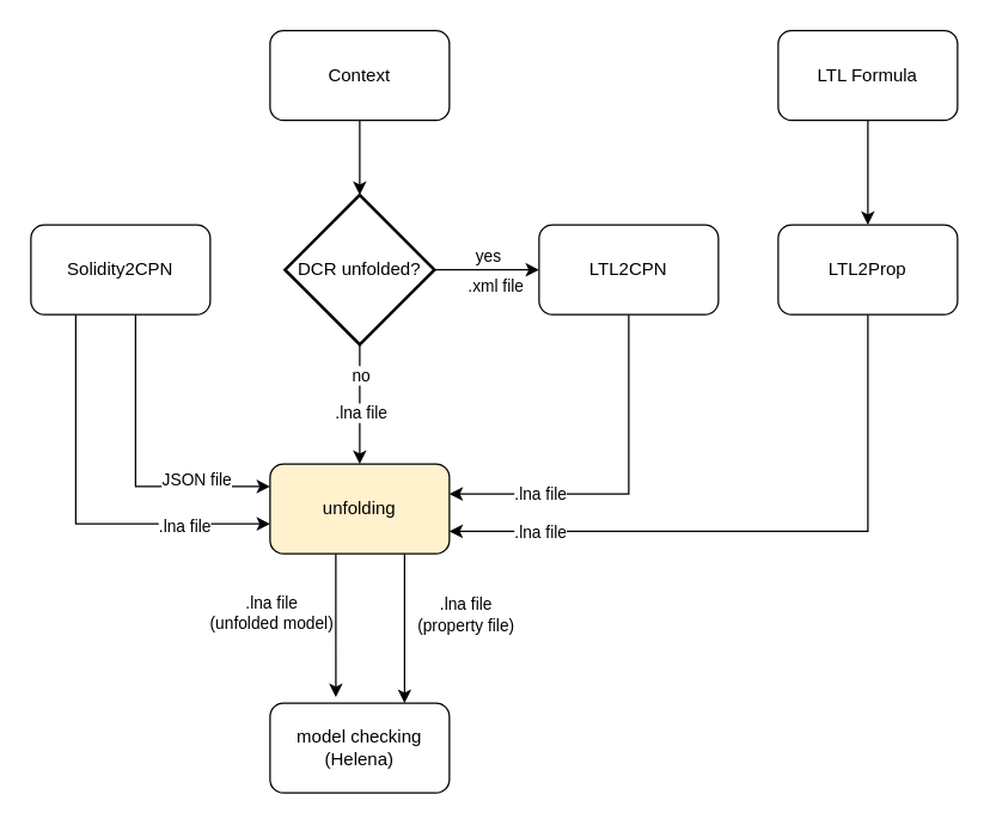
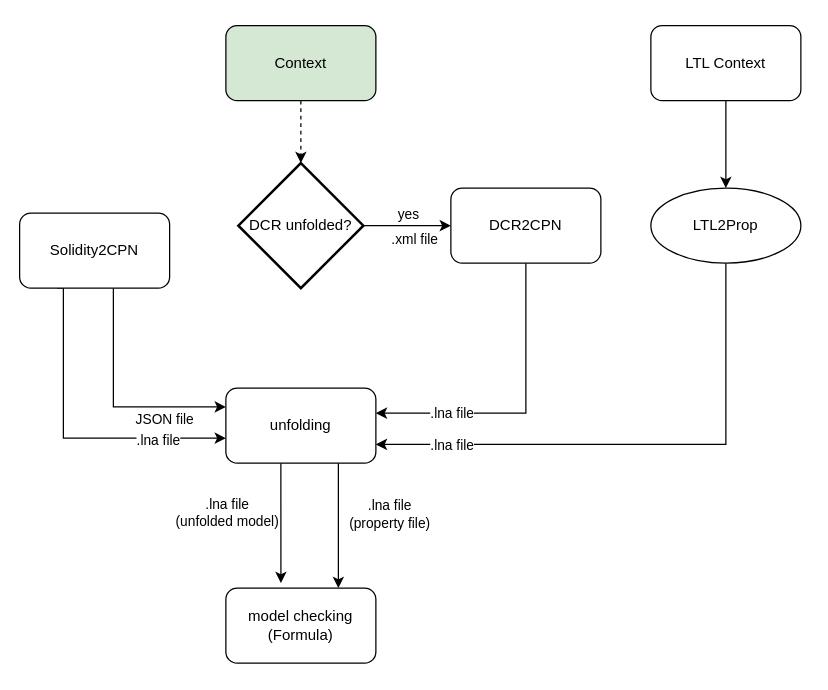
- <mxCell id="3" value="Context" style="rounded=1;whiteSpace=wrap;html=1;" vertex="1" parent="1"><mxGeometry x="180" y="20" width="120" height="60" as="geometry" /></mxCell>
+ <mxCell id="3" value="Context" style="rounded=1;whiteSpace=wrap;html=1;fillColor=#d5e8d4;" vertex="1" parent="1"><mxGeometry x="180" y="20" width="120" height="60" as="geometry" /></mxCell>
- <mxCell id="25" value="LTL Formula" style="rounded=1;whiteSpace=wrap;html=1;" vertex="1" parent="1"><mxGeometry x="520" y="20" width="120" height="60" as="geometry" /></mxCell>
+ <mxCell id="25" value="LTL Context" style="rounded=1;whiteSpace=wrap;html=1;" vertex="1" parent="1"><mxGeometry x="520" y="20" width="120" height="60" as="geometry" /></mxCell>
- <mxCell id="2" style="edgeStyle=orthogonalEdgeStyle;rounded=0;orthogonalLoop=1;jettySize=auto;html=1;" edge="1" parent="1" source="3" target="10"><mxGeometry relative="1" as="geometry" /></mxCell>
+ <mxCell id="2" style="edgeStyle=orthogonalEdgeStyle;rounded=0;orthogonalLoop=1;jettySize=auto;html=1;dashed=1;" edge="1" parent="1" source="3" target="10"><mxGeometry relative="1" as="geometry" /></mxCell>
- <mxCell id="23" value="Solidity2CPN" style="rounded=1;whiteSpace=wrap;html=1;" vertex="1" parent="1"><mxGeometry x="20" y="150" width="120" height="60" as="geometry" /></mxCell>
+ <mxCell id="23" value="Solidity2CPN" style="rounded=1;whiteSpace=wrap;html=1;" vertex="1" parent="1"><mxGeometry x="15" y="170" width="120" height="60" as="geometry" /></mxCell>
- <mxCell id="13" value="LTL2CPN" style="rounded=1;whiteSpace=wrap;html=1;" vertex="1" parent="1"><mxGeometry x="360" y="150" width="120" height="60" as="geometry" /></mxCell>
+ <mxCell id="13" value="DCR2CPN" style="rounded=1;whiteSpace=wrap;html=1;" vertex="1" parent="1"><mxGeometry x="360" y="150" width="120" height="60" as="geometry" /></mxCell>
- <mxCell id="28" value="LTL2Prop" style="rounded=1;whiteSpace=wrap;html=1;" vertex="1" parent="1"><mxGeometry x="520" y="150" width="120" height="60" as="geometry" /></mxCell>
+ <mxCell id="28" value="LTL2Prop" style="ellipse;whiteSpace=wrap;html=1;" vertex="1" parent="1"><mxGeometry x="520" y="150" width="120" height="60" as="geometry" /></mxCell>
- <mxCell id="7" style="edgeStyle=orthogonalEdgeStyle;rounded=0;orthogonalLoop=1;jettySize=auto;html=1;" edge="1" parent="1" source="10" target="18"><mxGeometry relative="1" as="geometry" /></mxCell>
- <mxCell id="8" value="no" style="edgeLabel;html=1;align=center;verticalAlign=middle;resizable=0;points=[];" vertex="1" connectable="0" parent="7"><mxGeometry y="-1" relative="1" as="geometry"><mxPoint x="1" y="-20" as="offset" /></mxGeometry></mxCell>
- <mxCell id="9" value=".lna file" style="edgeLabel;html=1;align=center;verticalAlign=middle;resizable=0;points=[];" vertex="1" connectable="0" parent="7"><mxGeometry x="0.125" y="5" relative="1" as="geometry"><mxPoint x="-5" as="offset" /></mxGeometry></mxCell>
- <mxCell id="18" value="unfolding" style="rounded=1;whiteSpace=wrap;html=1;fillColor=#fff2cc;" vertex="1" parent="1"><mxGeometry x="180" y="310" width="120" height="60" as="geometry" /></mxCell>
+ <mxCell id="18" value="unfolding" style="rounded=1;whiteSpace=wrap;html=1;" vertex="1" parent="1"><mxGeometry x="180" y="310" width="120" height="60" as="geometry" /></mxCell>
- <mxCell id="29" value="&lt;div&gt;model checking&lt;/div&gt;&lt;div&gt;(Helena)&lt;br&gt;&lt;/div&gt;" style="rounded=1;whiteSpace=wrap;html=1;" vertex="1" parent="1"><mxGeometry x="180" y="470" width="120" height="60" as="geometry" /></mxCell>
+ <mxCell id="29" value="&lt;div&gt;model checking&lt;/div&gt;&lt;div&gt;(Formula)&lt;br&gt;&lt;/div&gt;" style="rounded=1;whiteSpace=wrap;html=1;" vertex="1" parent="1"><mxGeometry x="180" y="470" width="120" height="60" as="geometry" /></mxCell>
